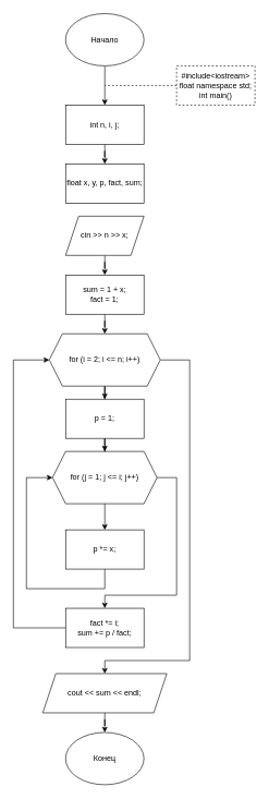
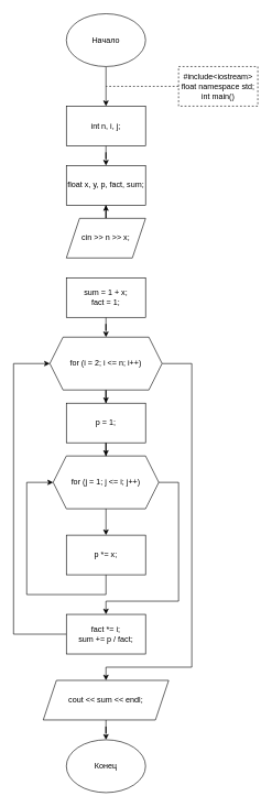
- <mxCell id="8" value="" style="edgeStyle=orthogonalEdgeStyle;rounded=0;orthogonalLoop=1;jettySize=auto;html=1;" edge="1" parent="1" source="9" target="24"><mxGeometry relative="1" as="geometry" /></mxCell>
+ <mxCell id="8" value="" style="edgeStyle=orthogonalEdgeStyle;rounded=0;orthogonalLoop=1;jettySize=auto;html=1;" edge="1" parent="1" source="9" target="22"><mxGeometry relative="1" as="geometry" /></mxCell>
